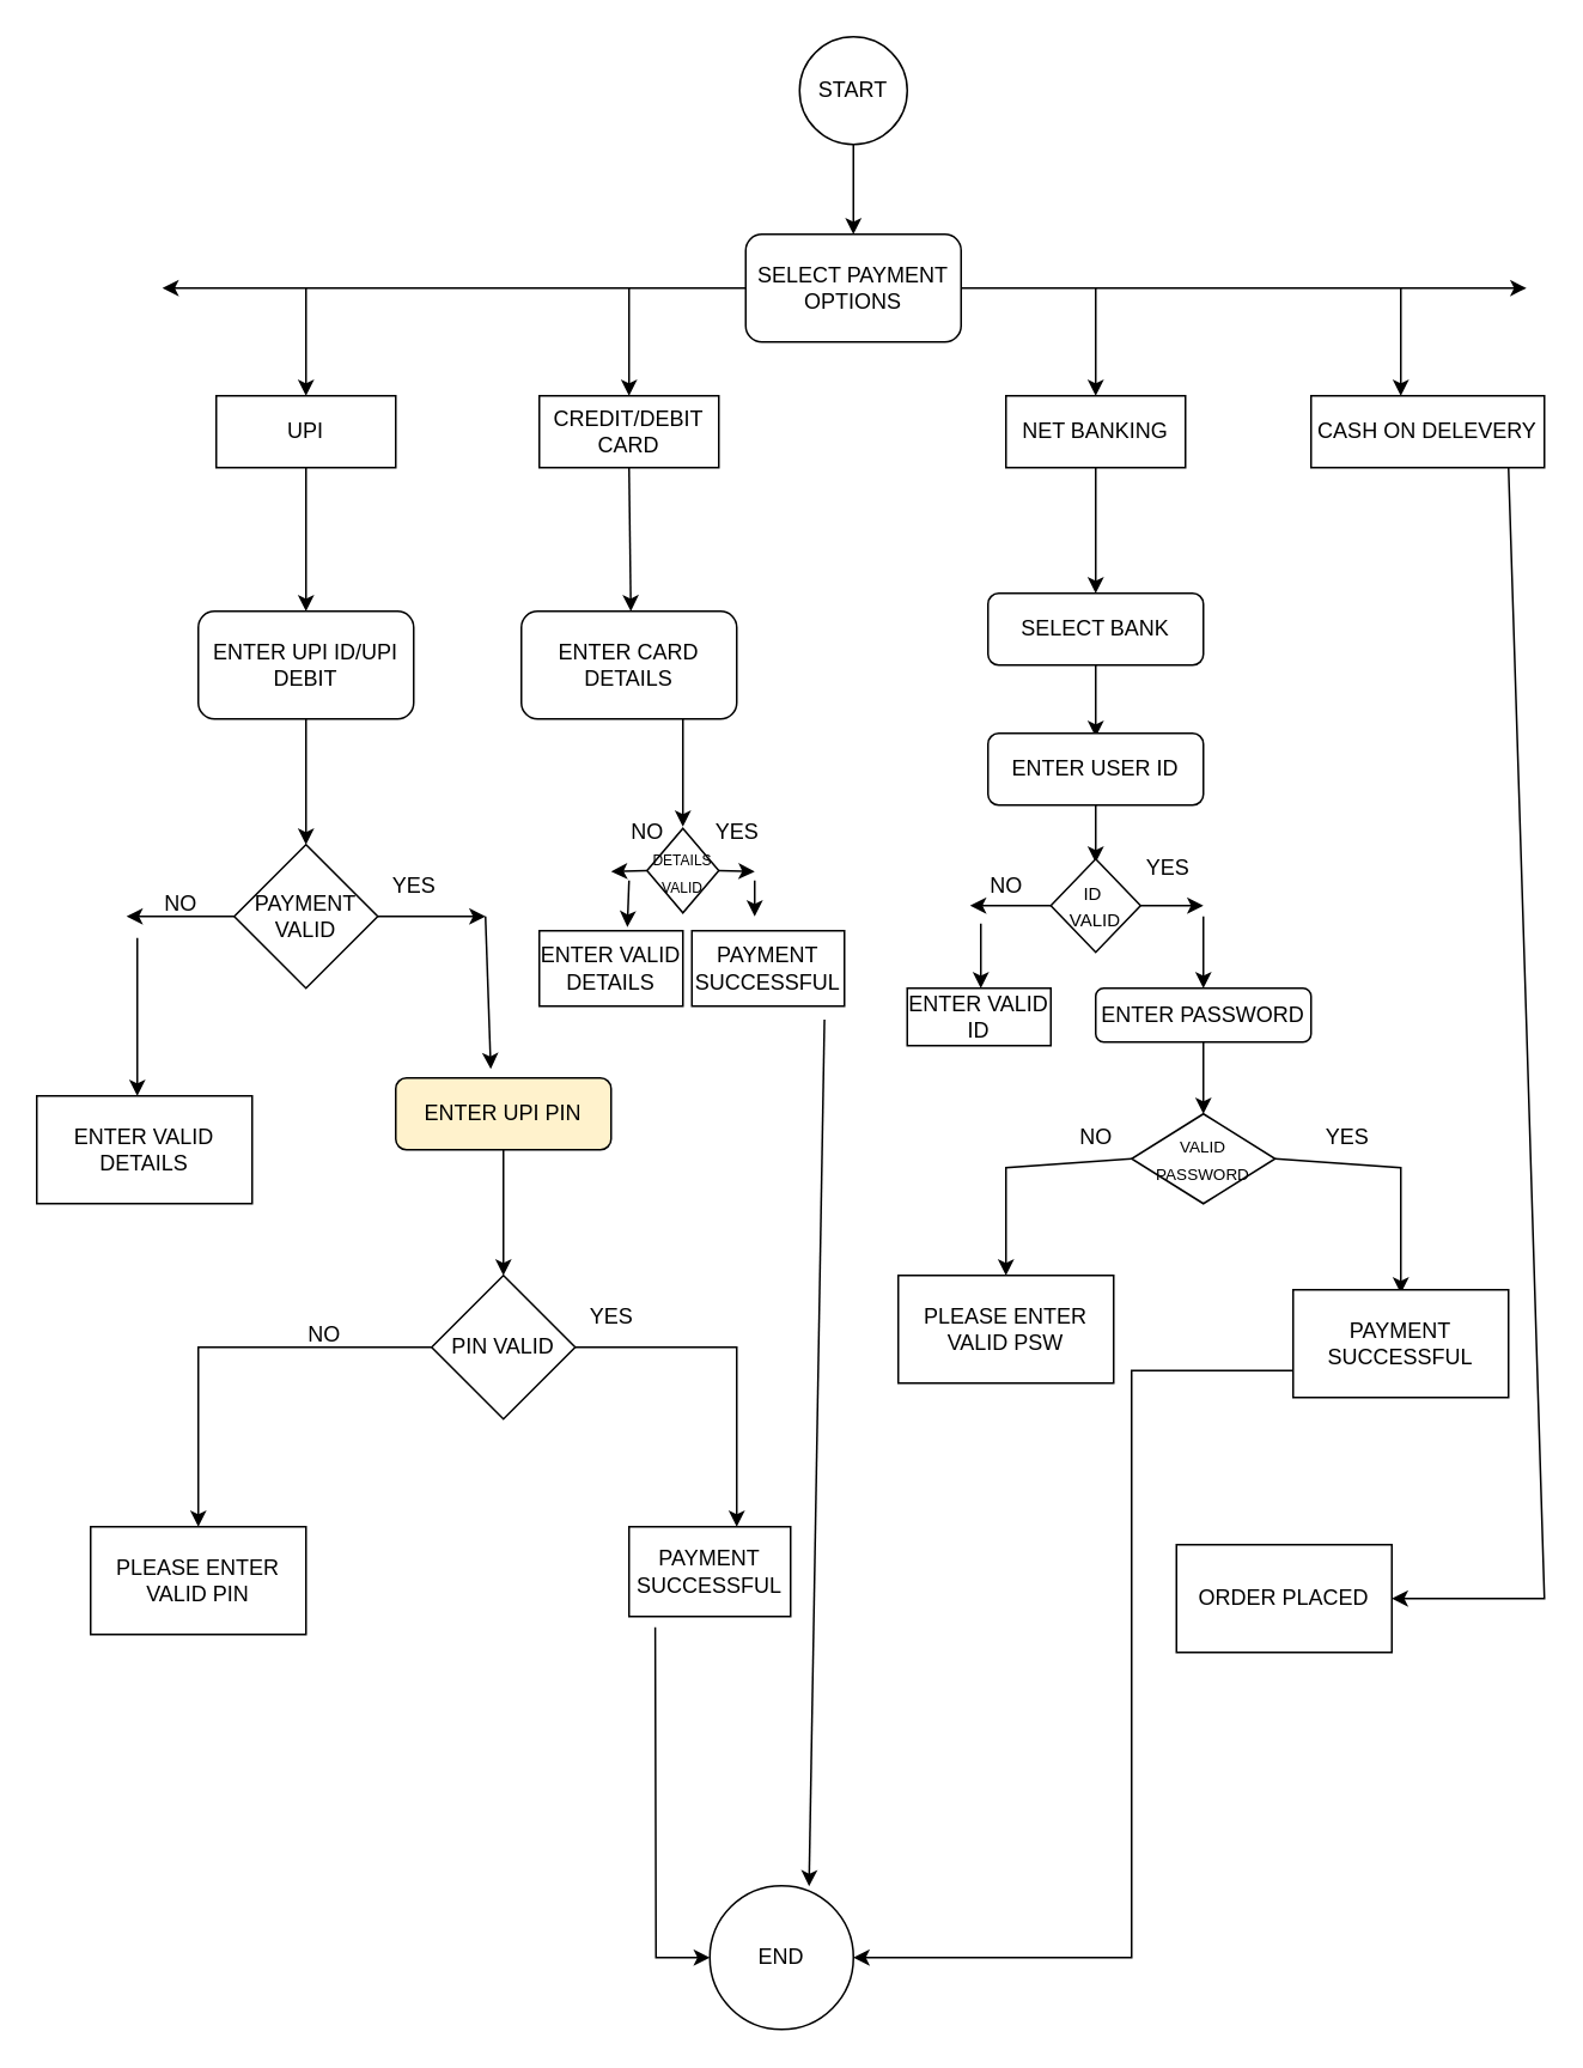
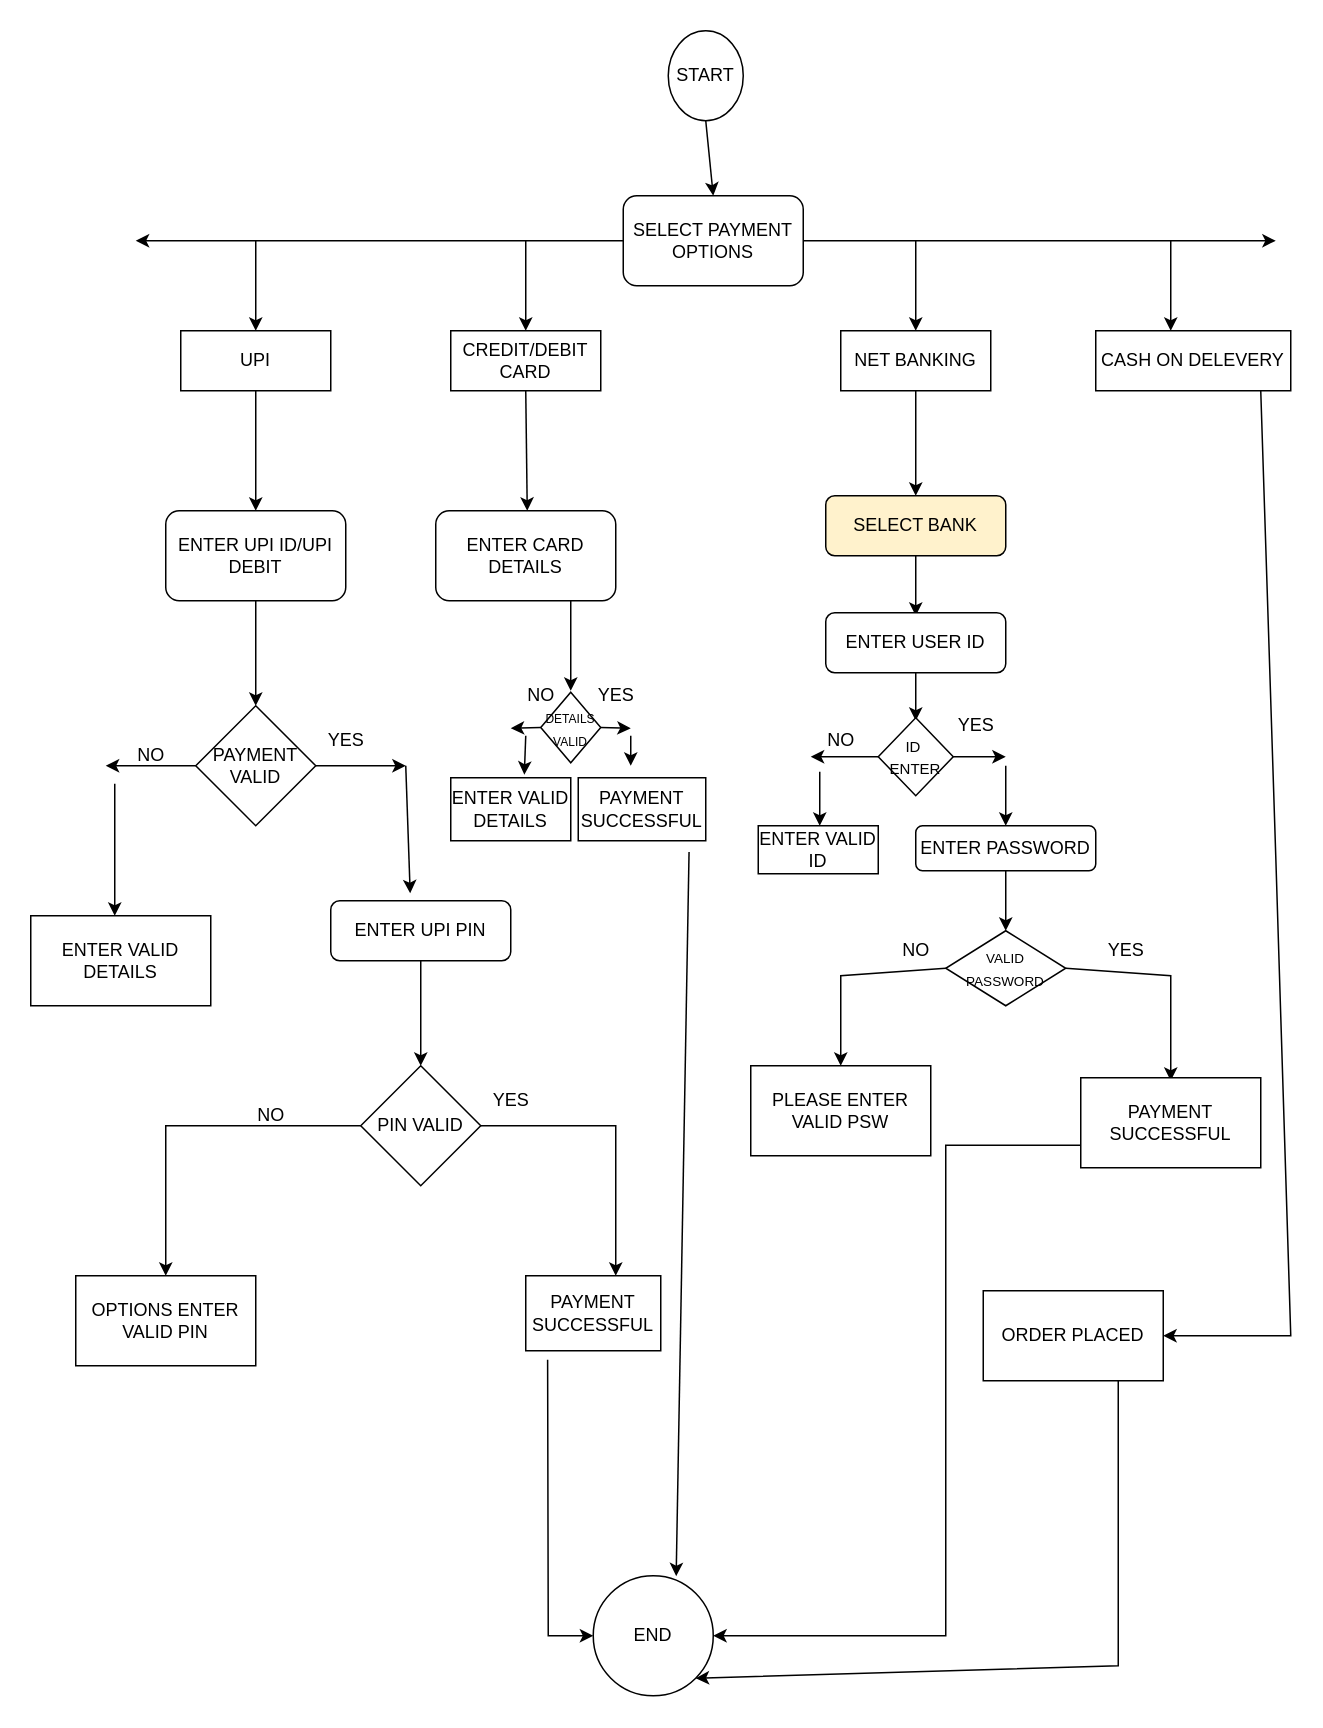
- <mxCell id="2" value="START" style="ellipse;whiteSpace=wrap;html=1;aspect=fixed;" vertex="1" parent="1"><mxGeometry x="445" y="20" width="60" height="60" as="geometry" /></mxCell>
+ <mxCell id="2" value="START" style="ellipse;whiteSpace=wrap;html=1;aspect=fixed;" vertex="1" parent="1"><mxGeometry x="445" y="20" width="50" height="60" as="geometry" /></mxCell>
- <mxCell id="48" value="SELECT BANK" style="rounded=1;whiteSpace=wrap;html=1;" vertex="1" parent="1"><mxGeometry x="550" width="120" height="40" as="geometry" y="330" /></mxCell>
+ <mxCell id="48" value="SELECT BANK" style="rounded=1;whiteSpace=wrap;html=1;fillColor=#fff2cc;" vertex="1" parent="1"><mxGeometry x="550" width="120" height="40" as="geometry" y="330" /></mxCell>
- <mxCell id="52" value="&lt;font style=&quot;font-size: 10px;&quot;&gt;ID&amp;nbsp;&lt;/font&gt;&lt;div&gt;&lt;font style=&quot;font-size: 10px;&quot;&gt;VALID&lt;/font&gt;&lt;/div&gt;" style="rhombus;whiteSpace=wrap;html=1;" vertex="1" parent="1"><mxGeometry x="585" y="478" width="50" height="52" as="geometry" /></mxCell>
+ <mxCell id="52" value="&lt;font style=&quot;font-size: 10px;&quot;&gt;ID&amp;nbsp;&lt;/font&gt;&lt;div&gt;&lt;font style=&quot;font-size: 10px;&quot;&gt;ENTER&lt;/font&gt;&lt;/div&gt;" style="rhombus;whiteSpace=wrap;html=1;" vertex="1" parent="1"><mxGeometry x="585" y="478" width="50" height="52" as="geometry" /></mxCell>
- <mxCell id="26" value="ENTER UPI PIN" style="rounded=1;whiteSpace=wrap;html=1;fillColor=#fff2cc;" vertex="1" parent="1"><mxGeometry x="220" y="600" width="120" height="40" as="geometry" /></mxCell>
+ <mxCell id="26" value="ENTER UPI PIN" style="rounded=1;whiteSpace=wrap;html=1;" vertex="1" parent="1"><mxGeometry x="220" y="600" width="120" height="40" as="geometry" /></mxCell>
- <mxCell id="34" value="PLEASE ENTER VALID PIN" style="rounded=0;whiteSpace=wrap;html=1;" vertex="1" parent="1"><mxGeometry x="50" y="850" width="120" height="60" as="geometry" /></mxCell>
+ <mxCell id="34" value="OPTIONS ENTER VALID PIN" style="rounded=0;whiteSpace=wrap;html=1;" vertex="1" parent="1"><mxGeometry x="50" y="850" width="120" height="60" as="geometry" /></mxCell>
+ <mxCell id="75" value="" style="endArrow=classic;html=1;rounded=0;exitX=0.75;exitY=1;exitDx=0;exitDy=0;entryX=1;entryY=1;entryDx=0;entryDy=0;" edge="1" parent="1" source="70" target="71"><mxGeometry width="50" height="50" relative="1" as="geometry"><mxPoint x="410" y="930" as="sourcePoint" /><mxPoint x="460" y="880" as="targetPoint" /><Array as="points"><mxPoint x="745" y="1110" /></Array></mxGeometry></mxCell>
